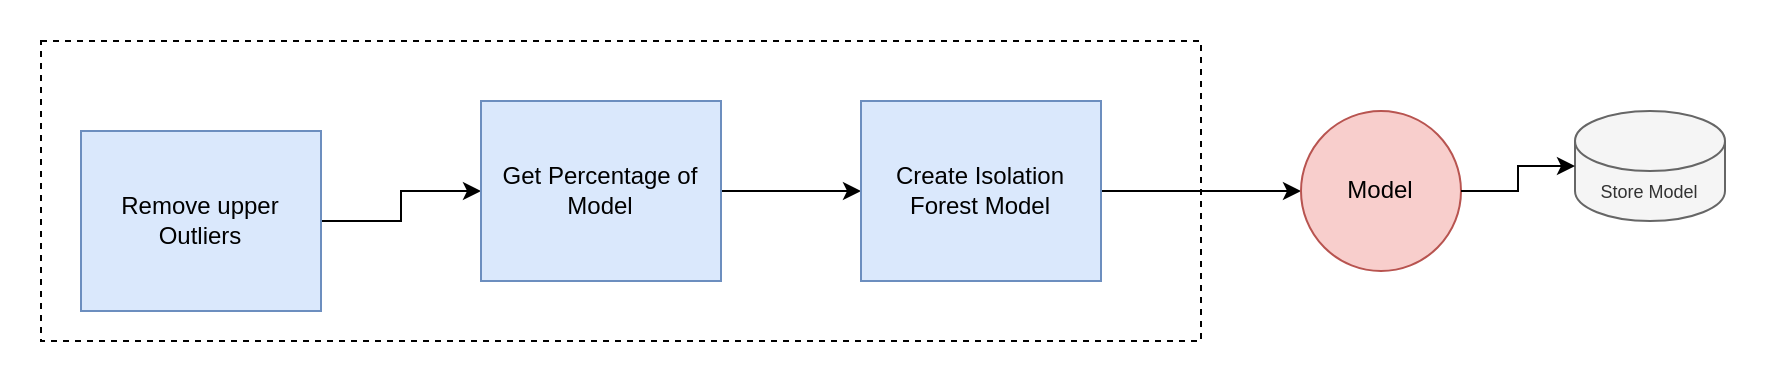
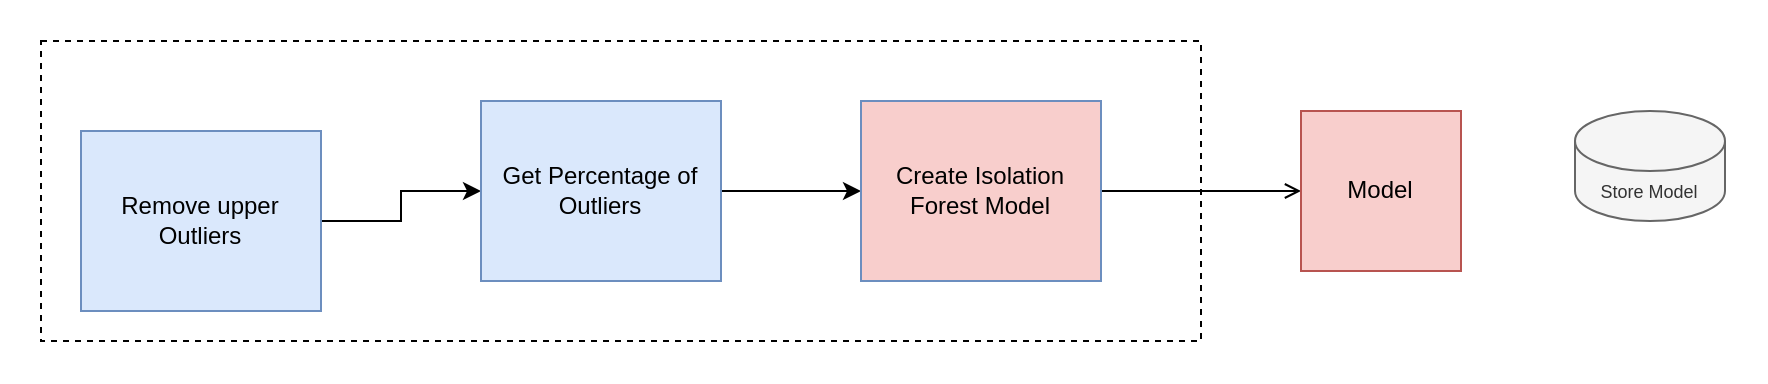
- <mxCell id="11" style="edgeStyle=orthogonalEdgeStyle;rounded=0;orthogonalLoop=1;jettySize=auto;html=1;entryX=0;entryY=0.5;entryDx=0;entryDy=0;entryPerimeter=0;" parent="1" source="9" target="10" edge="1"><mxGeometry relative="1" as="geometry" /></mxCell>
- <mxCell id="6" value="Get Percentage of Model" style="rounded=0;whiteSpace=wrap;html=1;fillColor=#dae8fc;strokeColor=#6c8ebf;" parent="1" vertex="1"><mxGeometry x="240" y="50" width="120" height="90" as="geometry" /></mxCell>
+ <mxCell id="6" value="Get Percentage of Outliers" style="rounded=0;whiteSpace=wrap;html=1;fillColor=#dae8fc;strokeColor=#6c8ebf;" parent="1" vertex="1"><mxGeometry x="240" y="50" width="120" height="90" as="geometry" /></mxCell>
- <mxCell id="8" value="Create Isolation Forest Model" style="rounded=0;whiteSpace=wrap;html=1;fillColor=#dae8fc;strokeColor=#6c8ebf;" parent="1" vertex="1"><mxGeometry x="430" y="50" width="120" height="90" as="geometry" /></mxCell>
+ <mxCell id="8" value="Create Isolation Forest Model" style="rounded=0;whiteSpace=wrap;html=1;fillColor=#f8cecc;strokeColor=#6c8ebf;" parent="1" vertex="1"><mxGeometry x="430" y="50" width="120" height="90" as="geometry" /></mxCell>
- <mxCell id="7" style="edgeStyle=orthogonalEdgeStyle;rounded=0;orthogonalLoop=1;jettySize=auto;html=1;entryX=0;entryY=0.5;entryDx=0;entryDy=0;" parent="1" source="8" target="9" edge="1"><mxGeometry relative="1" as="geometry" /></mxCell>
+ <mxCell id="7" style="edgeStyle=orthogonalEdgeStyle;rounded=0;orthogonalLoop=1;jettySize=auto;html=1;entryX=0;entryY=0.5;entryDx=0;entryDy=0;endArrow=open;" parent="1" source="8" target="9" edge="1"><mxGeometry relative="1" as="geometry" /></mxCell>
- <mxCell id="9" value="Model" style="ellipse;whiteSpace=wrap;html=1;fillColor=#f8cecc;strokeColor=#b85450;" parent="1" vertex="1"><mxGeometry x="650" y="55" width="80" height="80" as="geometry" /></mxCell>
+ <mxCell id="9" value="Model" style="whiteSpace=wrap;html=1;fillColor=#f8cecc;strokeColor=#b85450;rounded=0;" parent="1" vertex="1"><mxGeometry x="650" y="55" width="80" height="80" as="geometry" /></mxCell>
